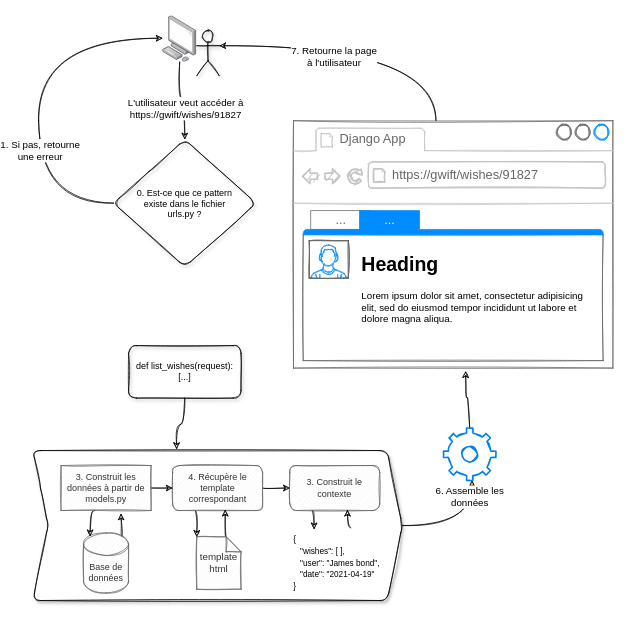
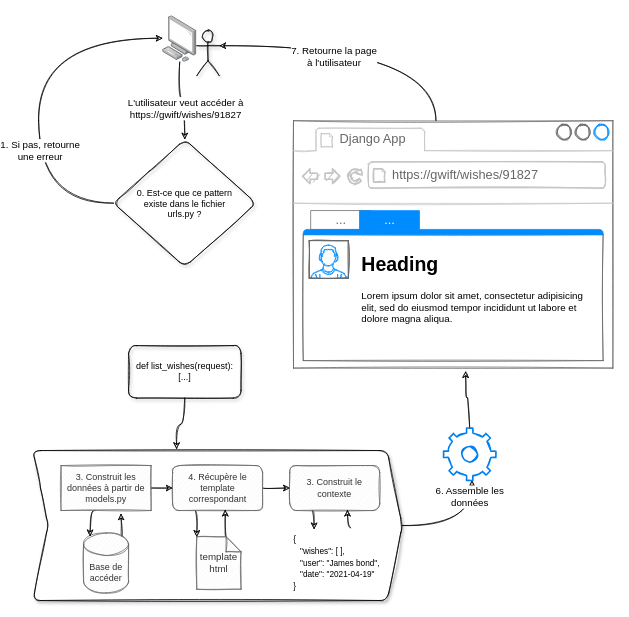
- <mxCell id="12" value="Base de données" style="shape=cylinder3;whiteSpace=wrap;html=1;boundedLbl=1;backgroundOutline=1;size=15;sketch=1;rounded=1;fillColor=#f5f5f5;strokeColor=#666666;fontColor=#333333;" vertex="1" parent="1"><mxGeometry x="88" y="710" width="60" height="80" as="geometry" /></mxCell>
+ <mxCell id="12" value="Base de accéder" style="shape=cylinder3;whiteSpace=wrap;html=1;boundedLbl=1;backgroundOutline=1;size=15;sketch=1;rounded=1;fillColor=#f5f5f5;strokeColor=#666666;fontColor=#333333;" vertex="1" parent="1"><mxGeometry x="88" y="710" width="60" height="80" as="geometry" /></mxCell>
